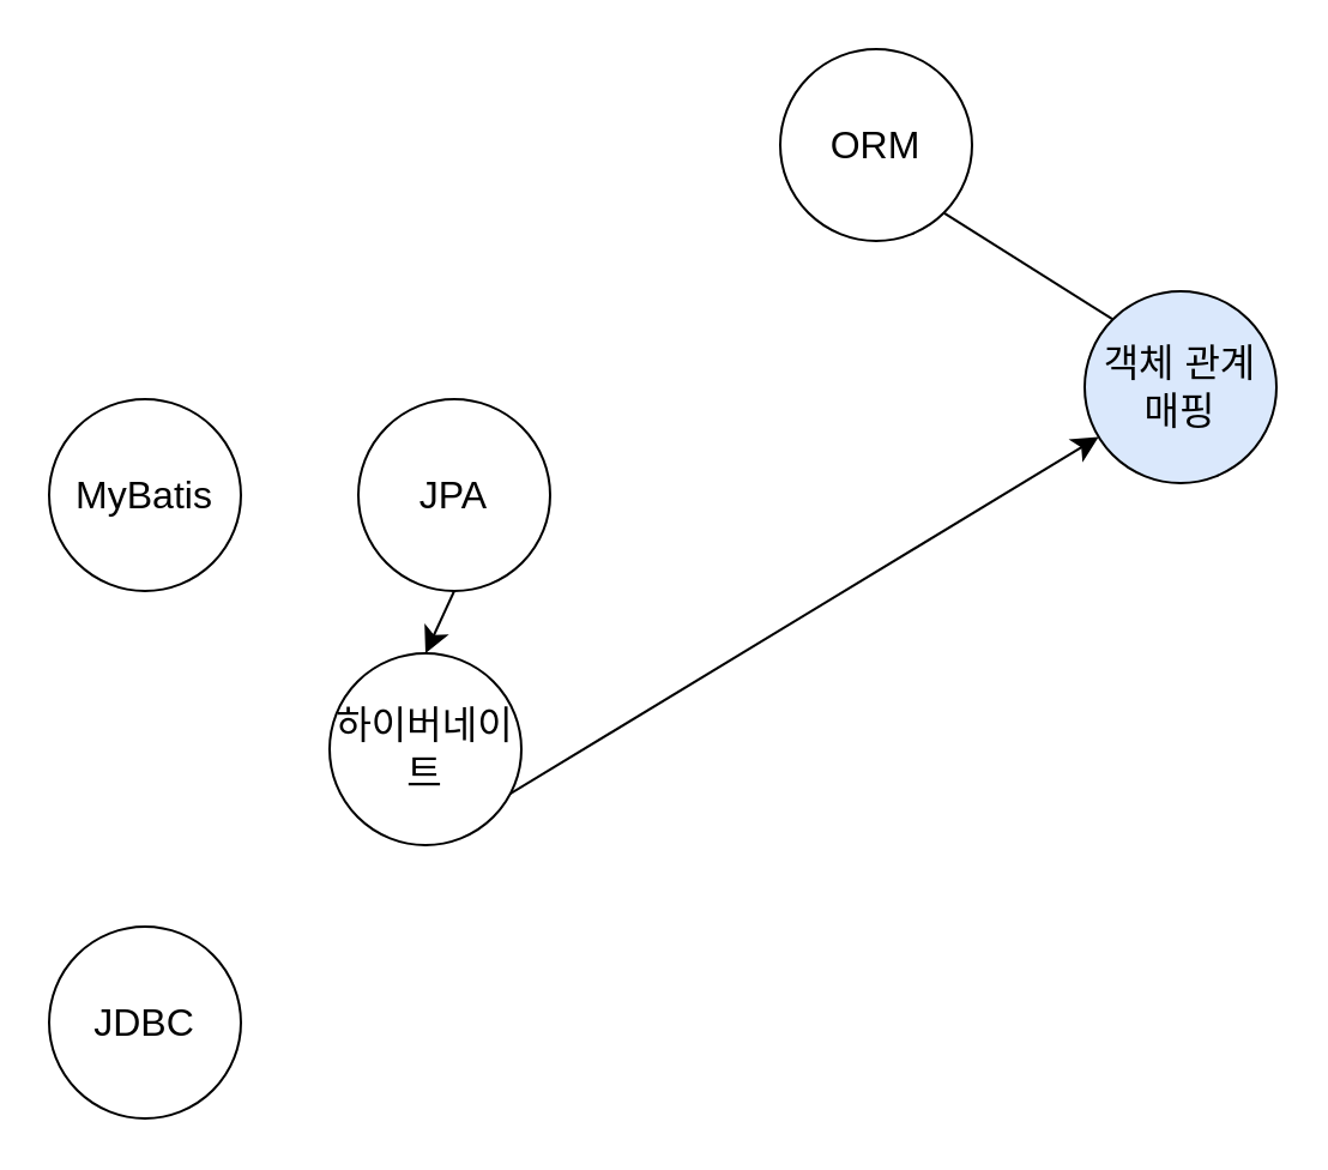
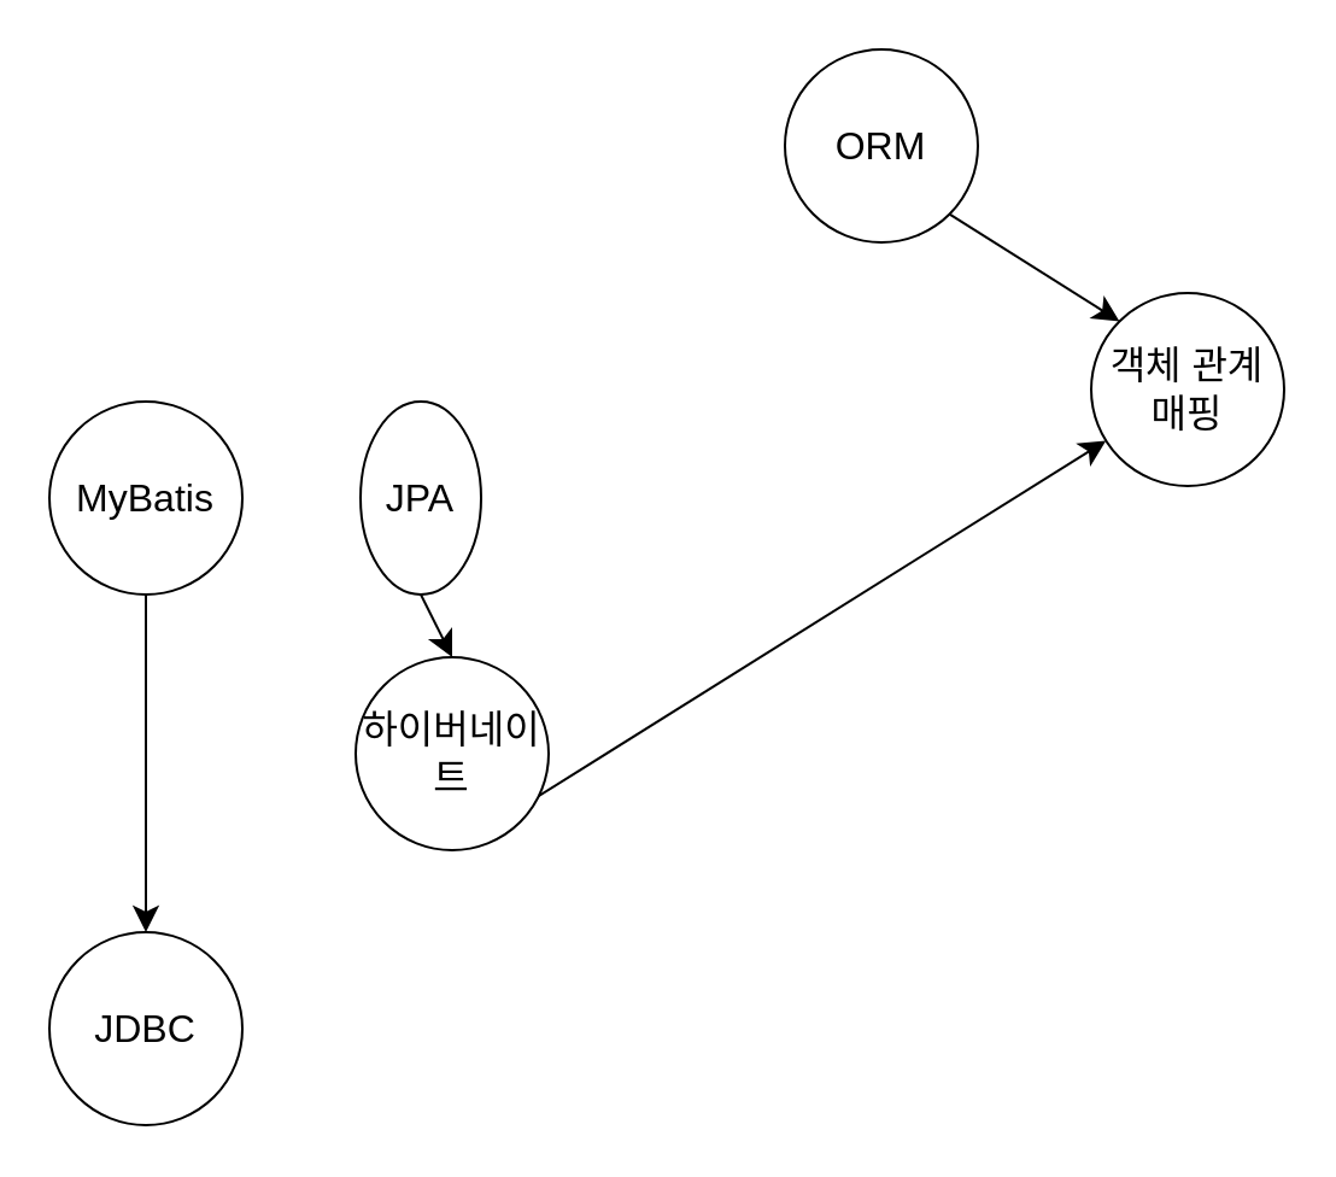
- <mxCell id="7" style="edgeStyle=none;curved=1;rounded=0;orthogonalLoop=1;jettySize=auto;html=1;exitX=1;exitY=1;exitDx=0;exitDy=0;entryX=0;entryY=0;entryDx=0;entryDy=0;fontSize=12;startSize=8;endSize=8;endArrow=none;" edge="1" parent="1" source="8" target="9"><mxGeometry relative="1" as="geometry" /></mxCell>
+ <mxCell id="7" style="edgeStyle=none;curved=1;rounded=0;orthogonalLoop=1;jettySize=auto;html=1;exitX=1;exitY=1;exitDx=0;exitDy=0;entryX=0;entryY=0;entryDx=0;entryDy=0;fontSize=12;startSize=8;endSize=8;" edge="1" parent="1" source="8" target="9"><mxGeometry relative="1" as="geometry" /></mxCell>
- <mxCell id="9" value="객체 관계 매핑" style="ellipse;whiteSpace=wrap;html=1;fontSize=16;fillColor=#dae8fc;" vertex="1" parent="1"><mxGeometry x="452" y="121" width="80" height="80" as="geometry" /></mxCell>
+ <mxCell id="9" value="객체 관계 매핑" style="ellipse;whiteSpace=wrap;html=1;fontSize=16;" vertex="1" parent="1"><mxGeometry x="452" y="121" width="80" height="80" as="geometry" /></mxCell>
- <mxCell id="5" value="JPA" style="ellipse;whiteSpace=wrap;html=1;fontSize=16;" vertex="1" parent="1"><mxGeometry x="149" y="166" width="80" height="80" as="geometry" /></mxCell>
+ <mxCell id="5" value="JPA" style="ellipse;whiteSpace=wrap;html=1;fontSize=16;" vertex="1" parent="1"><mxGeometry x="149" y="166" width="50" height="80" as="geometry" /></mxCell>
- <mxCell id="11" value="하이버네이트" style="ellipse;whiteSpace=wrap;html=1;fontSize=16;" vertex="1" parent="1"><mxGeometry x="137" y="272" width="80" height="80" as="geometry" /></mxCell>
+ <mxCell id="11" value="하이버네이트" style="ellipse;whiteSpace=wrap;html=1;fontSize=16;" vertex="1" parent="1"><mxGeometry x="147" y="272" width="80" height="80" as="geometry" /></mxCell>
+ <mxCell id="2" style="edgeStyle=none;curved=1;rounded=0;orthogonalLoop=1;jettySize=auto;html=1;exitX=0.5;exitY=1;exitDx=0;exitDy=0;fontSize=12;startSize=8;endSize=8;" edge="1" parent="1" source="3" target="6"><mxGeometry relative="1" as="geometry" /></mxCell>
